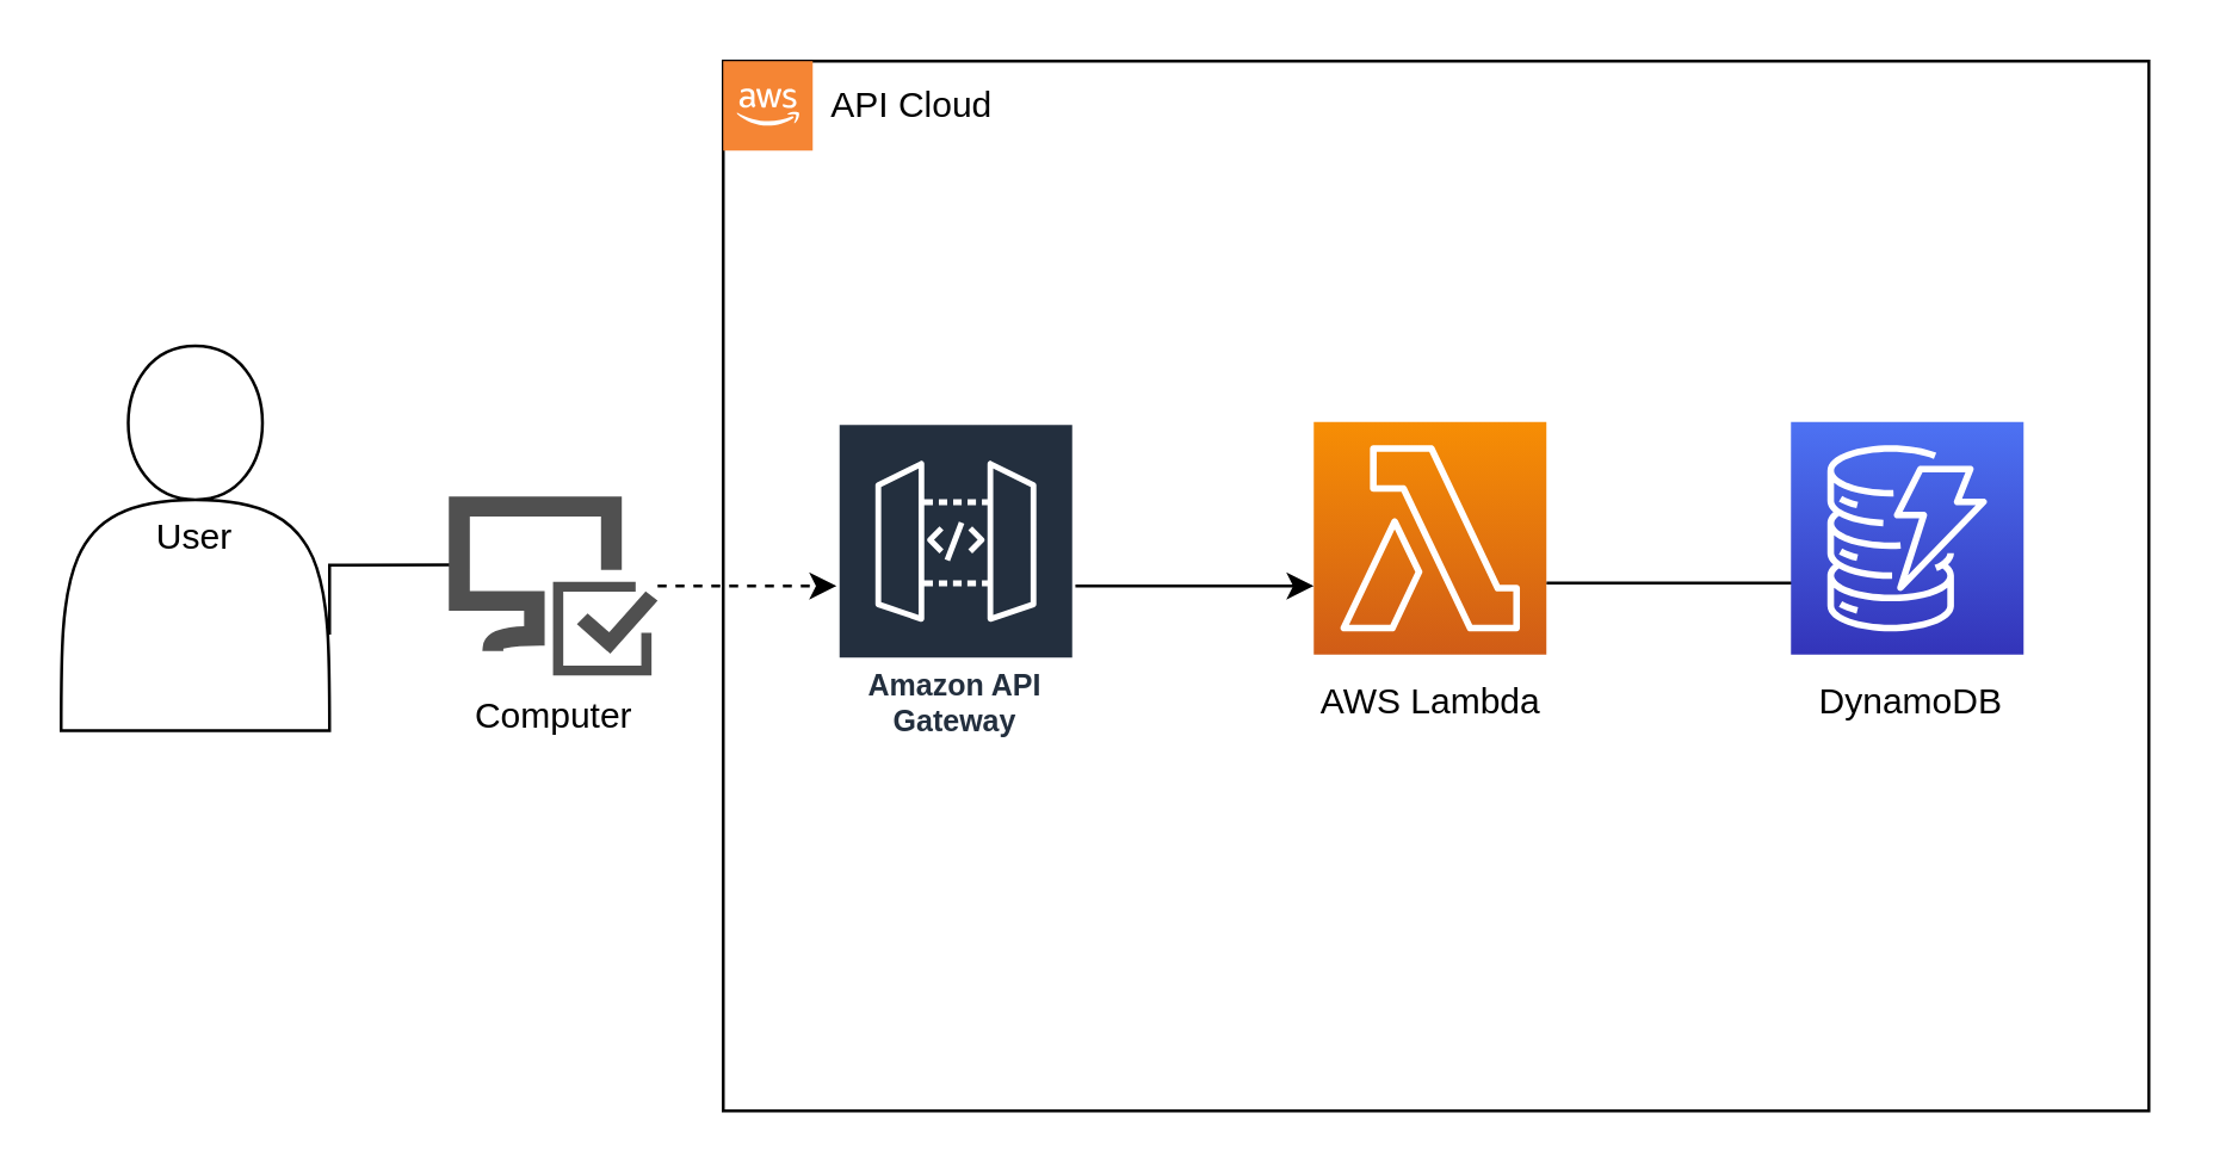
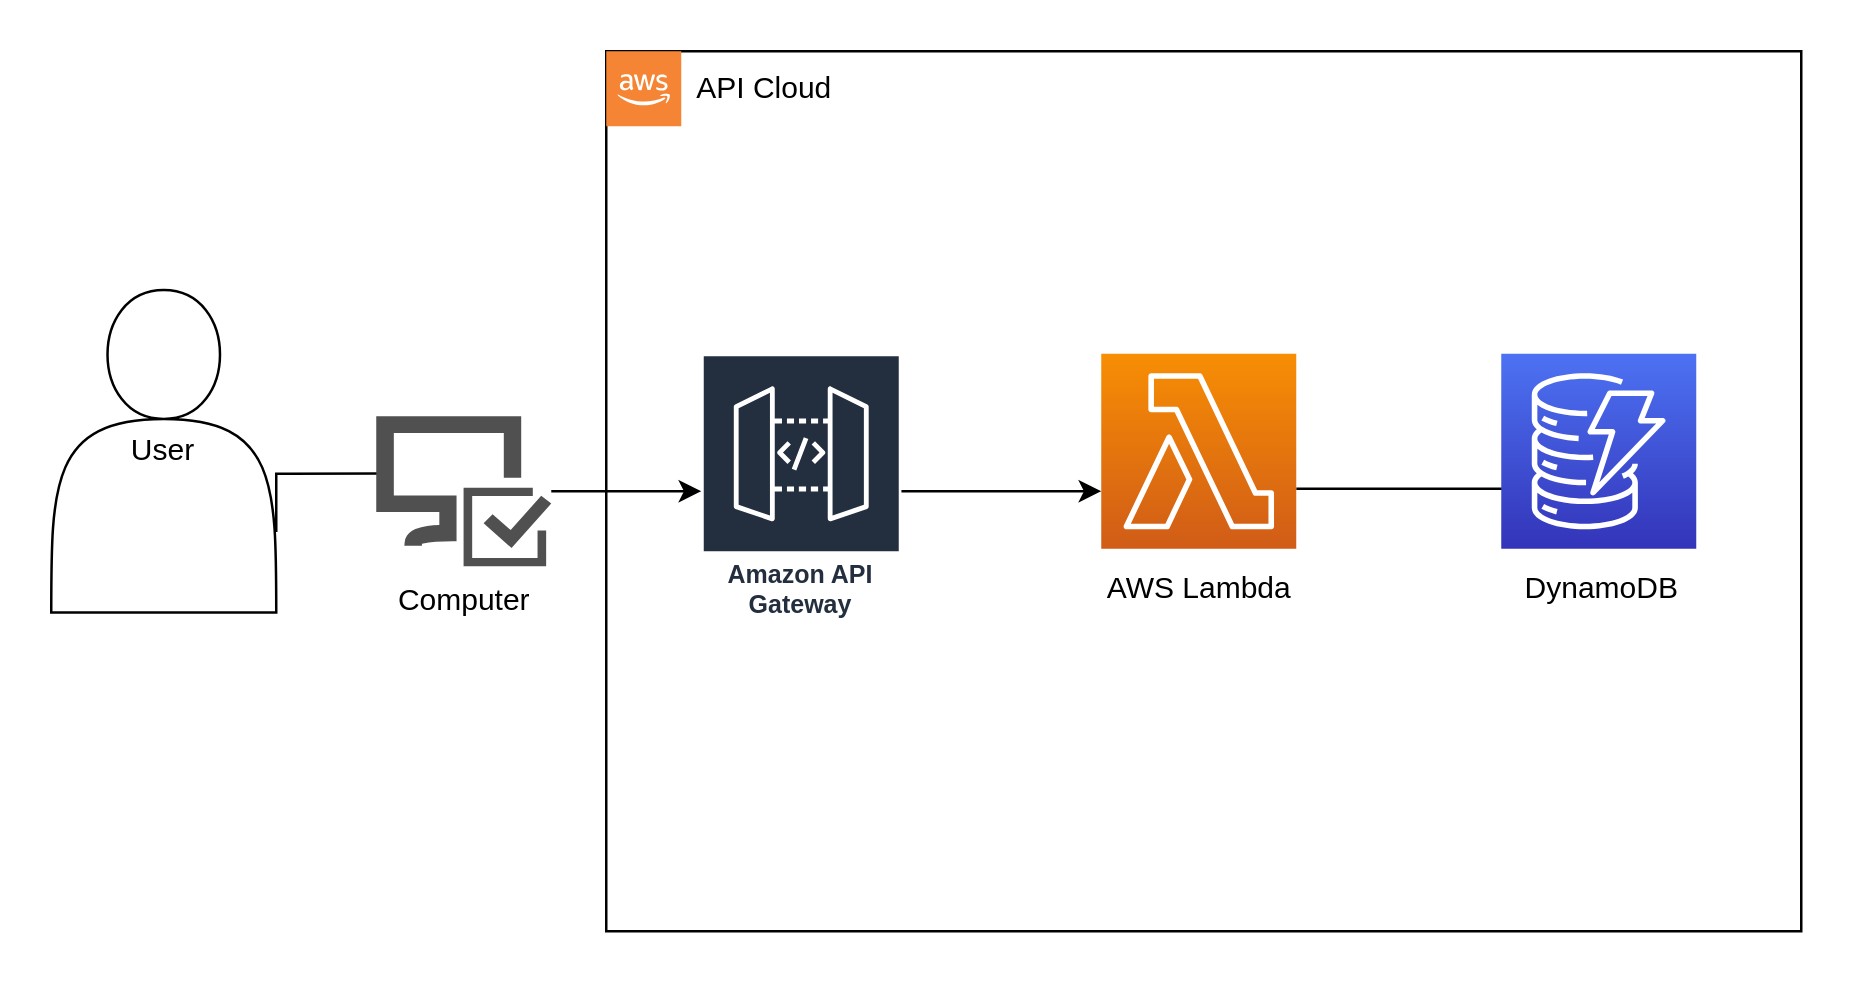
- <mxCell id="5" style="edgeStyle=orthogonalEdgeStyle;rounded=0;orthogonalLoop=1;jettySize=auto;html=1;fontFamily=Helvetica;fontSize=12;fontColor=default;dashed=1;" parent="1" source="6" target="10" edge="1"><mxGeometry relative="1" as="geometry"><mxPoint x="280" y="195" as="targetPoint" /><Array as="points"><mxPoint x="280" y="196" /><mxPoint x="280" y="196" /></Array></mxGeometry></mxCell>
+ <mxCell id="5" style="edgeStyle=orthogonalEdgeStyle;rounded=0;orthogonalLoop=1;jettySize=auto;html=1;fontFamily=Helvetica;fontSize=12;fontColor=default;" parent="1" source="6" target="10" edge="1"><mxGeometry relative="1" as="geometry"><mxPoint x="280" y="195" as="targetPoint" /><Array as="points"><mxPoint x="280" y="196" /><mxPoint x="280" y="196" /></Array></mxGeometry></mxCell>
